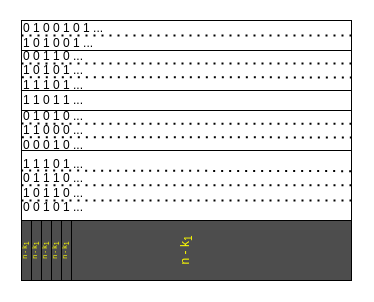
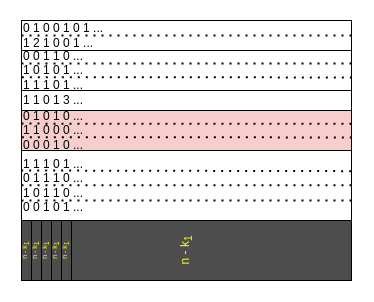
- <mxCell id="6" value="&lt;div style=&quot;font-size: 12px;&quot;&gt;&lt;font style=&quot;font-size: 12px;&quot;&gt;0 1 0 0 1 0 1 ...&lt;/font&gt;&lt;/div&gt;&lt;font style=&quot;font-size: 12px;&quot;&gt;1 0 1 0 0 1 ...&lt;/font&gt;" style="rounded=0;whiteSpace=wrap;html=1;align=left;fontSize=12;" vertex="1" parent="1"><mxGeometry x="21" y="20" width="330" height="30" as="geometry" /></mxCell>
+ <mxCell id="6" value="&lt;div style=&quot;font-size: 12px;&quot;&gt;&lt;font style=&quot;font-size: 12px;&quot;&gt;0 1 0 0 1 0 1 ...&lt;/font&gt;&lt;/div&gt;&lt;font style=&quot;font-size: 12px;&quot;&gt;1 2 1 0 0 1 ...&lt;/font&gt;" style="rounded=0;whiteSpace=wrap;html=1;align=left;fontSize=12;" vertex="1" parent="1"><mxGeometry x="21" y="20" width="330" height="30" as="geometry" /></mxCell>
- <mxCell id="4" value="1 1 0 1 1 ..." style="rounded=0;whiteSpace=wrap;html=1;align=left;" vertex="1" parent="1"><mxGeometry x="21" y="90" width="330" height="20" as="geometry" /></mxCell>
+ <mxCell id="4" value="1 1 0 1 3 ..." style="rounded=0;whiteSpace=wrap;html=1;align=left;" vertex="1" parent="1"><mxGeometry x="21" y="90" width="330" height="20" as="geometry" /></mxCell>
- <mxCell id="8" value="0 1 0 1 0 ...&lt;br&gt;1 1 0 0 0 ...&lt;br&gt;0 0 0 1 0 ..." style="rounded=0;whiteSpace=wrap;html=1;strokeWidth=1;align=left;" vertex="1" parent="1"><mxGeometry x="21" y="110" width="330" height="40" as="geometry" /></mxCell>
+ <mxCell id="8" value="0 1 0 1 0 ...&lt;br&gt;1 1 0 0 0 ...&lt;br&gt;0 0 0 1 0 ..." style="rounded=0;whiteSpace=wrap;html=1;strokeWidth=1;align=left;fillColor=#f8cecc;" vertex="1" parent="1"><mxGeometry x="21" y="110" width="330" height="40" as="geometry" /></mxCell>
